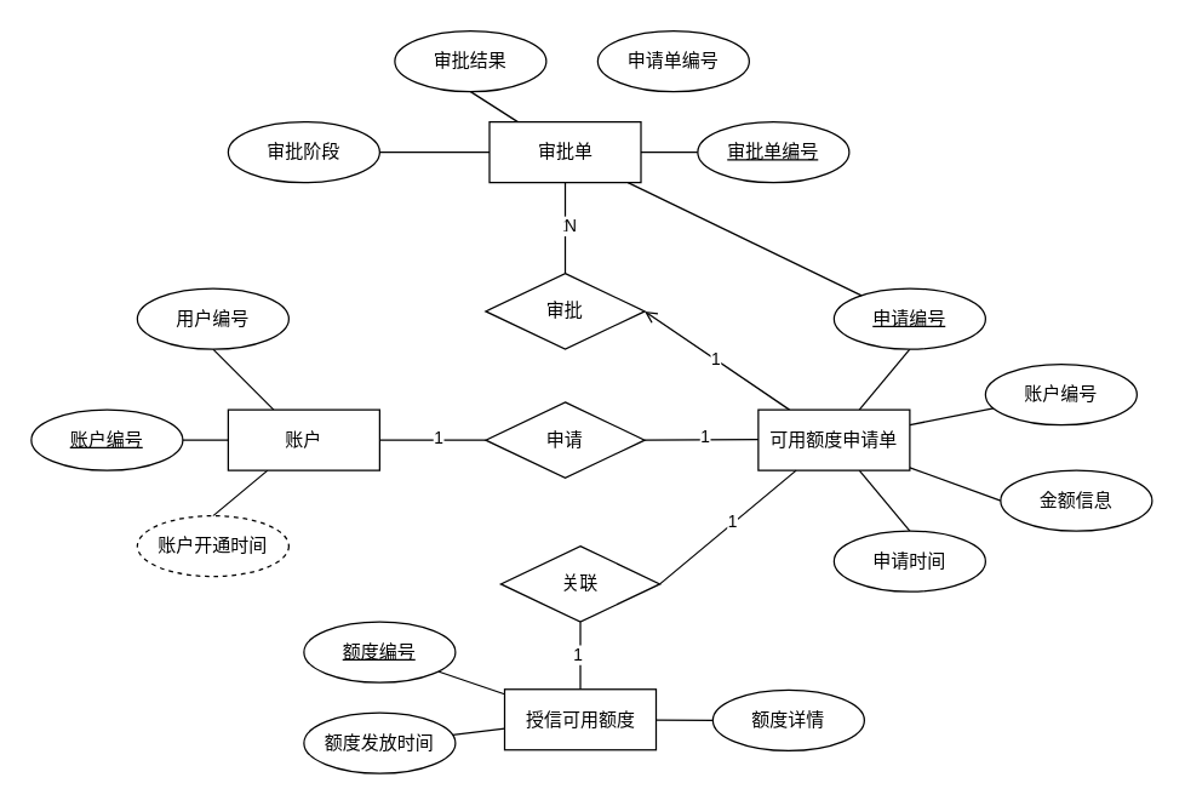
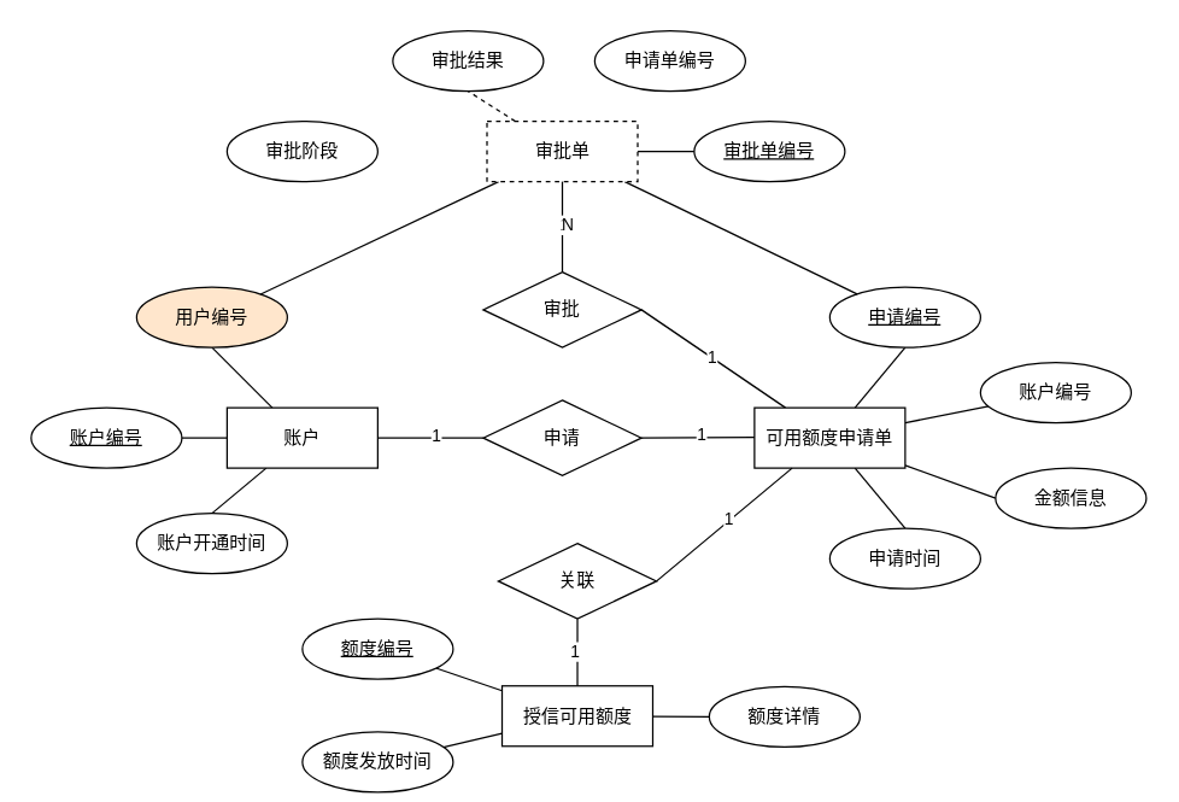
- <mxCell id="26" style="rounded=0;orthogonalLoop=1;jettySize=auto;html=1;entryX=0.5;entryY=1;entryDx=0;entryDy=0;endArrow=none;endFill=0;" edge="1" parent="1" source="29" target="38"><mxGeometry relative="1" as="geometry" /></mxCell>
+ <mxCell id="26" style="rounded=0;orthogonalLoop=1;jettySize=auto;html=1;entryX=0.5;entryY=1;entryDx=0;entryDy=0;endArrow=none;endFill=0;dashed=1;" edge="1" parent="1" source="29" target="38"><mxGeometry relative="1" as="geometry" /></mxCell>
- <mxCell id="27" style="rounded=0;orthogonalLoop=1;jettySize=auto;html=1;entryX=1;entryY=0.5;entryDx=0;entryDy=0;endArrow=none;endFill=0;" edge="1" parent="1" source="29" target="39"><mxGeometry relative="1" as="geometry" /></mxCell>
+ <mxCell id="27" style="rounded=0;orthogonalLoop=1;jettySize=auto;html=1;endArrow=none;endFill=0;" edge="1" parent="1" source="29" target="6"><mxGeometry relative="1" as="geometry" /></mxCell>
- <mxCell id="29" value="审批单" style="whiteSpace=wrap;html=1;align=center;" vertex="1" parent="1"><mxGeometry x="322.5" y="80" width="100" height="40" as="geometry" /></mxCell>
+ <mxCell id="29" value="审批单" style="whiteSpace=wrap;html=1;align=center;dashed=1;" vertex="1" parent="1"><mxGeometry x="322.5" y="80" width="100" height="40" as="geometry" /></mxCell>
- <mxCell id="16" style="rounded=0;orthogonalLoop=1;jettySize=auto;html=1;entryX=1;entryY=0.5;entryDx=0;entryDy=0;endArrow=open;endFill=0;" edge="1" parent="1" source="18" target="36"><mxGeometry relative="1" as="geometry" /></mxCell>
+ <mxCell id="16" style="rounded=0;orthogonalLoop=1;jettySize=auto;html=1;entryX=1;entryY=0.5;entryDx=0;entryDy=0;endArrow=none;endFill=0;" edge="1" parent="1" source="18" target="36"><mxGeometry relative="1" as="geometry" /></mxCell>
- <mxCell id="6" value="用户编号" style="ellipse;whiteSpace=wrap;html=1;align=center;" vertex="1" parent="1"><mxGeometry x="90" y="190" width="100" height="40" as="geometry" /></mxCell>
+ <mxCell id="6" value="用户编号" style="ellipse;whiteSpace=wrap;html=1;align=center;fillColor=#ffe6cc;" vertex="1" parent="1"><mxGeometry x="90" y="190" width="100" height="40" as="geometry" /></mxCell>
- <mxCell id="8" value="账户开通时间" style="ellipse;whiteSpace=wrap;html=1;align=center;dashed=1;" vertex="1" parent="1"><mxGeometry x="90" y="340" width="100" height="40" as="geometry" /></mxCell>
+ <mxCell id="8" value="账户开通时间" style="ellipse;whiteSpace=wrap;html=1;align=center;" vertex="1" parent="1"><mxGeometry x="90" y="340" width="100" height="40" as="geometry" /></mxCell>
- <mxCell id="48" value="额度发放时间" style="ellipse;whiteSpace=wrap;html=1;align=center;" vertex="1" parent="1"><mxGeometry x="200" y="470" width="100" height="40" as="geometry" /></mxCell>
+ <mxCell id="48" value="额度发放时间" style="ellipse;whiteSpace=wrap;html=1;align=center;" vertex="1" parent="1"><mxGeometry x="200" y="485" width="100" height="40" as="geometry" /></mxCell>
